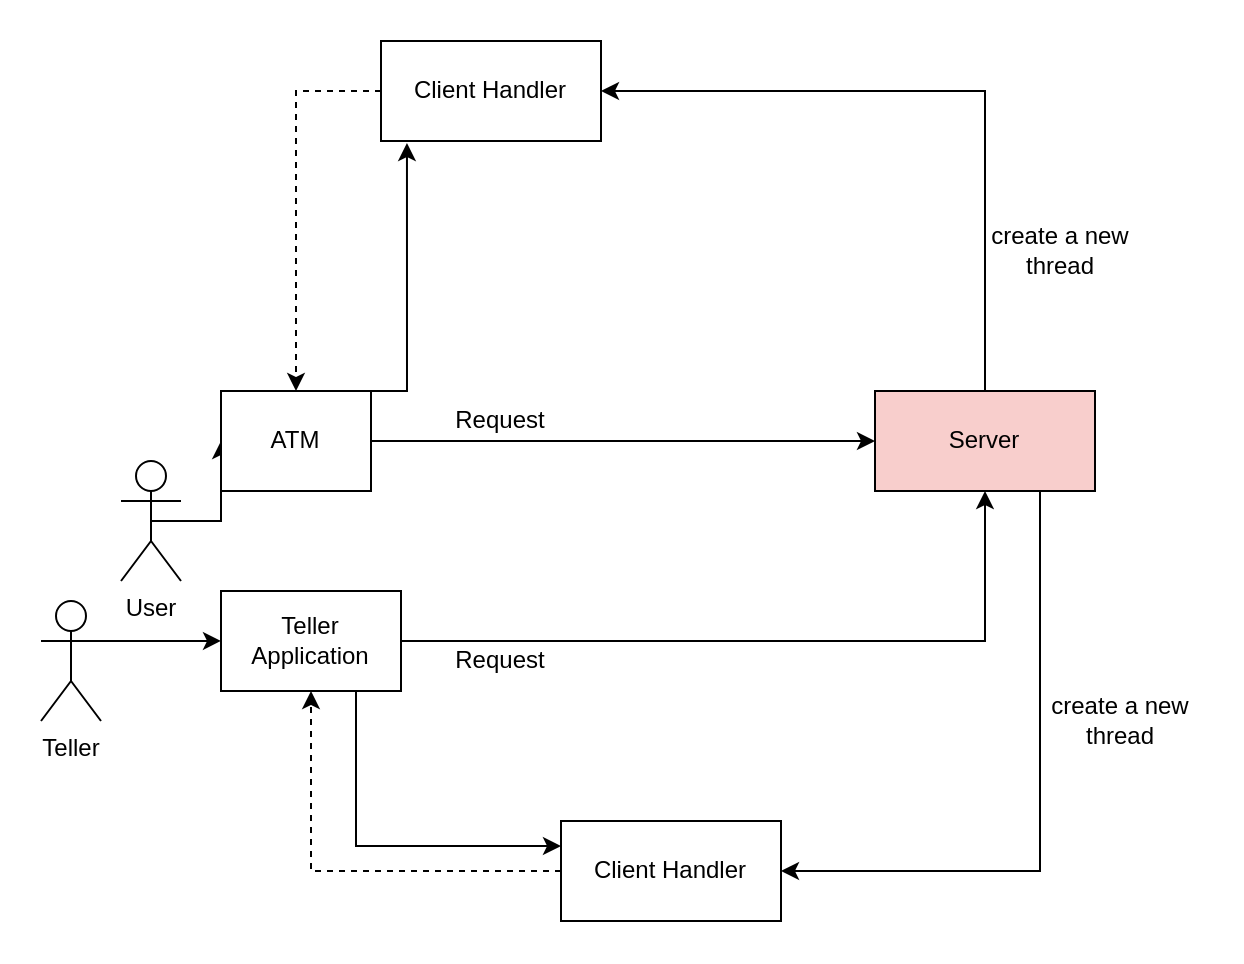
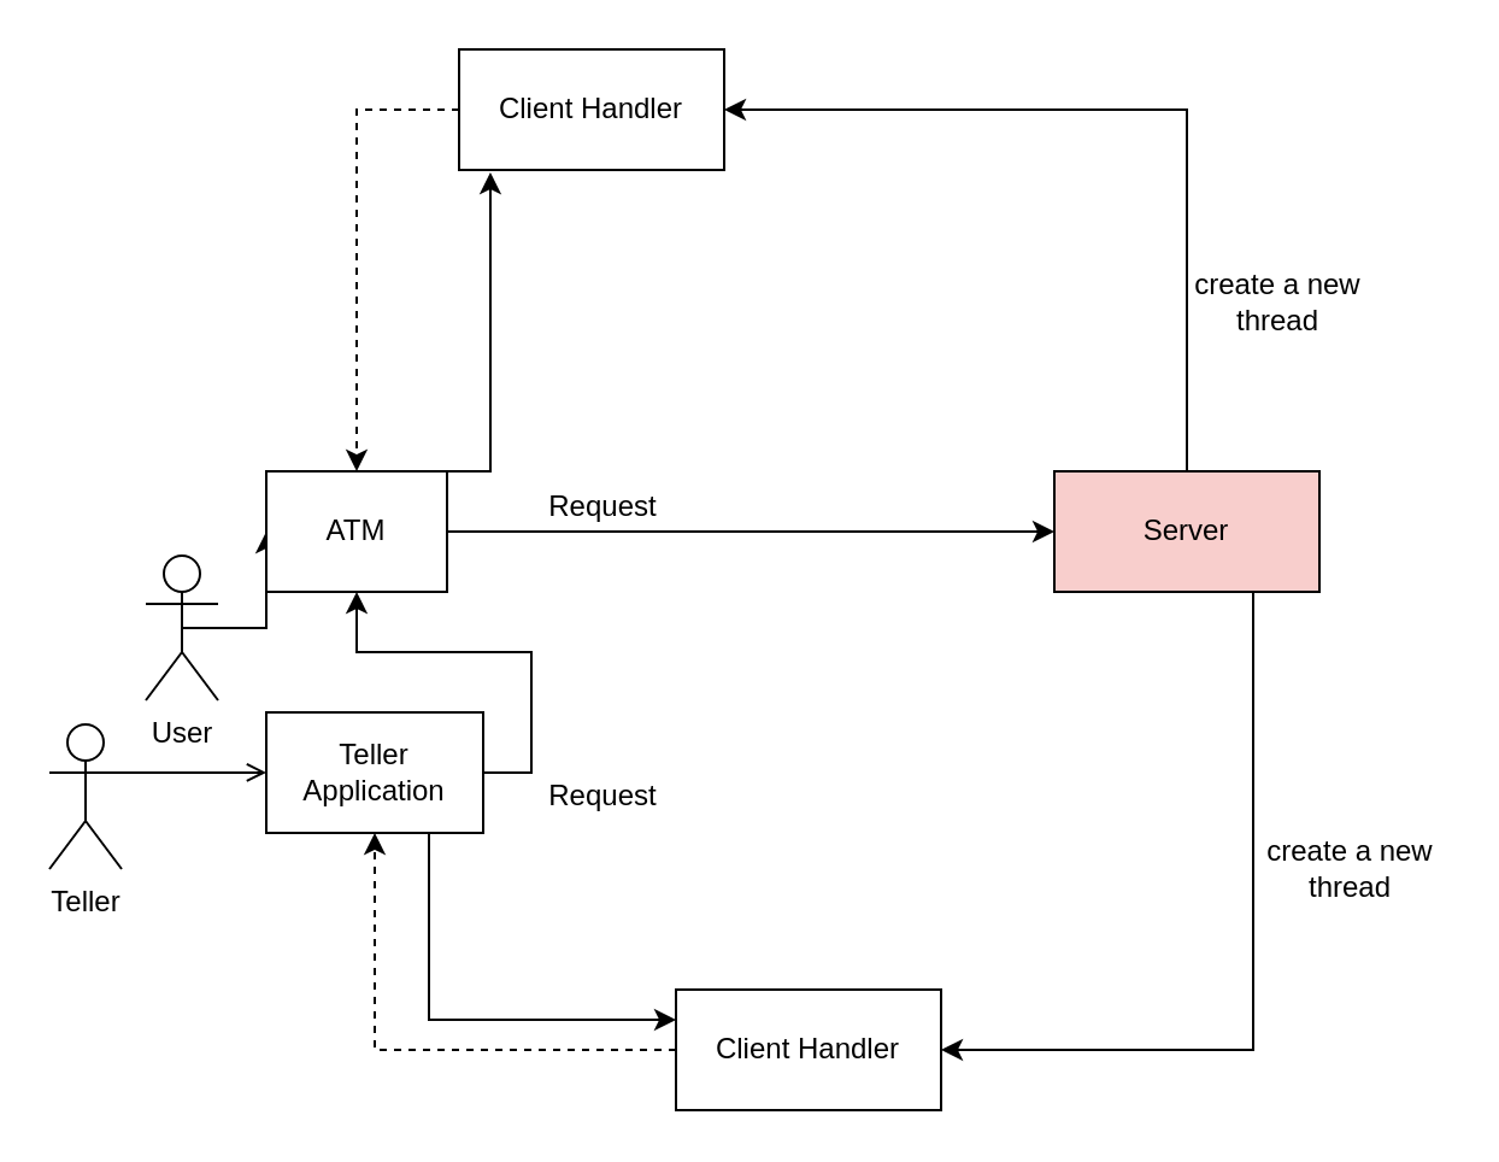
- <mxCell id="4" style="edgeStyle=orthogonalEdgeStyle;rounded=0;orthogonalLoop=1;jettySize=auto;html=1;exitX=1;exitY=0.333;exitDx=0;exitDy=0;exitPerimeter=0;" edge="1" parent="1" source="5" target="11"><mxGeometry relative="1" as="geometry" /></mxCell>
+ <mxCell id="4" style="edgeStyle=orthogonalEdgeStyle;rounded=0;orthogonalLoop=1;jettySize=auto;html=1;exitX=1;exitY=0.333;exitDx=0;exitDy=0;exitPerimeter=0;endArrow=open;" edge="1" parent="1" source="5" target="11"><mxGeometry relative="1" as="geometry" /></mxCell>
- <mxCell id="9" style="edgeStyle=orthogonalEdgeStyle;rounded=0;orthogonalLoop=1;jettySize=auto;html=1;exitX=1;exitY=0.5;exitDx=0;exitDy=0;entryX=0.5;entryY=1;entryDx=0;entryDy=0;" edge="1" parent="1" source="11" target="14"><mxGeometry relative="1" as="geometry" /></mxCell>
+ <mxCell id="9" style="edgeStyle=orthogonalEdgeStyle;rounded=0;orthogonalLoop=1;jettySize=auto;html=1;exitX=1;exitY=0.5;exitDx=0;exitDy=0;" edge="1" parent="1" source="11" target="8"><mxGeometry relative="1" as="geometry" /></mxCell>
